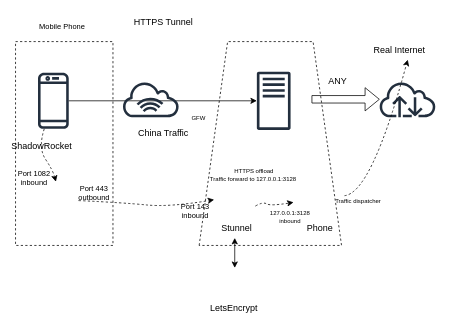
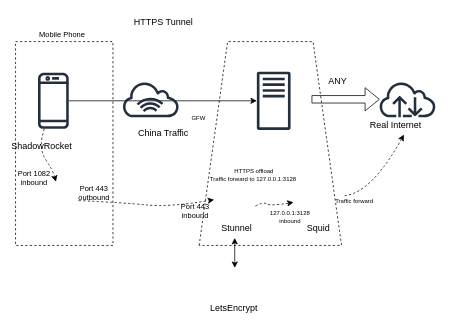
- <mxCell id="27" value="Mobile Phone" style="text;html=1;strokeColor=none;fillColor=none;align=center;verticalAlign=middle;whiteSpace=wrap;rounded=0;fontSize=10;" vertex="1" parent="1"><mxGeometry x="45" y="25" width="75" height="20" as="geometry" /></mxCell>
+ <mxCell id="27" value="Mobile Phone" style="text;html=1;strokeColor=none;fillColor=none;align=center;verticalAlign=middle;whiteSpace=wrap;rounded=0;fontSize=10;" vertex="1" parent="1"><mxGeometry x="45" y="35" width="75" height="20" as="geometry" /></mxCell>
- <mxCell id="34" value="Real Internet" style="text;html=1;strokeColor=none;fillColor=none;align=center;verticalAlign=middle;whiteSpace=wrap;rounded=0;" vertex="1" parent="1"><mxGeometry x="490" y="57" width="85" height="20" as="geometry" /></mxCell>
+ <mxCell id="34" value="Real Internet" style="text;html=1;strokeColor=none;fillColor=none;align=center;verticalAlign=middle;whiteSpace=wrap;rounded=0;" vertex="1" parent="1"><mxGeometry x="485" y="157" width="85" height="20" as="geometry" /></mxCell>
- <mxCell id="29" value="Traffic dispatcher&amp;nbsp;" style="text;html=1;fontSize=8;" vertex="1" parent="1"><mxGeometry x="445" y="256.5" width="70" height="20" as="geometry" /></mxCell>
+ <mxCell id="29" value="Traffic forward&amp;nbsp;" style="text;html=1;fontSize=8;" vertex="1" parent="1"><mxGeometry x="445" y="256.5" width="70" height="20" as="geometry" /></mxCell>
- <mxCell id="20" value="Port 143&lt;br style=&quot;font-size: 10px&quot;&gt;inbound" style="text;html=1;strokeColor=none;fillColor=none;align=center;verticalAlign=middle;whiteSpace=wrap;rounded=0;fontSize=10;" vertex="1" parent="1"><mxGeometry x="235" y="271" width="50" height="19" as="geometry" /></mxCell>
+ <mxCell id="20" value="Port 443&lt;br style=&quot;font-size: 10px&quot;&gt;inbound" style="text;html=1;strokeColor=none;fillColor=none;align=center;verticalAlign=middle;whiteSpace=wrap;rounded=0;fontSize=10;" vertex="1" parent="1"><mxGeometry x="235" y="271" width="50" height="19" as="geometry" /></mxCell>
- <mxCell id="24" value="Phone" style="text;html=1;fontSize=12;" vertex="1" parent="1"><mxGeometry x="407" y="290" width="40" height="20" as="geometry" /></mxCell>
+ <mxCell id="24" value="Squid" style="text;html=1;fontSize=12;" vertex="1" parent="1"><mxGeometry x="407" y="290" width="40" height="20" as="geometry" /></mxCell>
